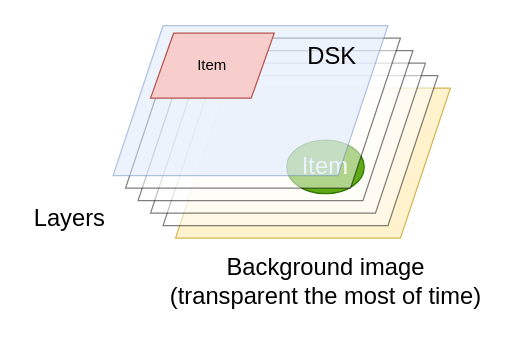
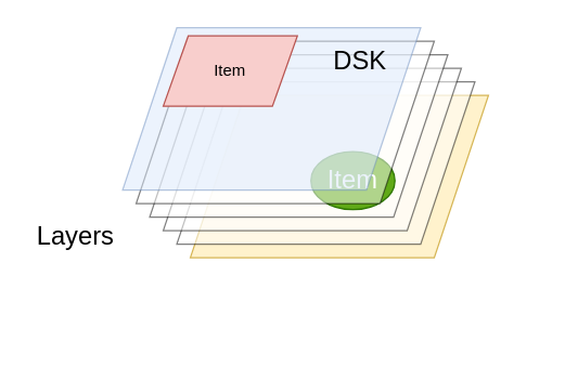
- <mxCell id="9" value="Background image&lt;br&gt;(transparent the most of time)" style="text;html=1;resizable=0;autosize=1;align=center;verticalAlign=middle;points=[];fillColor=none;strokeColor=none;rounded=0;fontSize=19;" vertex="1" parent="1"><mxGeometry x="125" y="200" width="270" height="50" as="geometry" /></mxCell>
